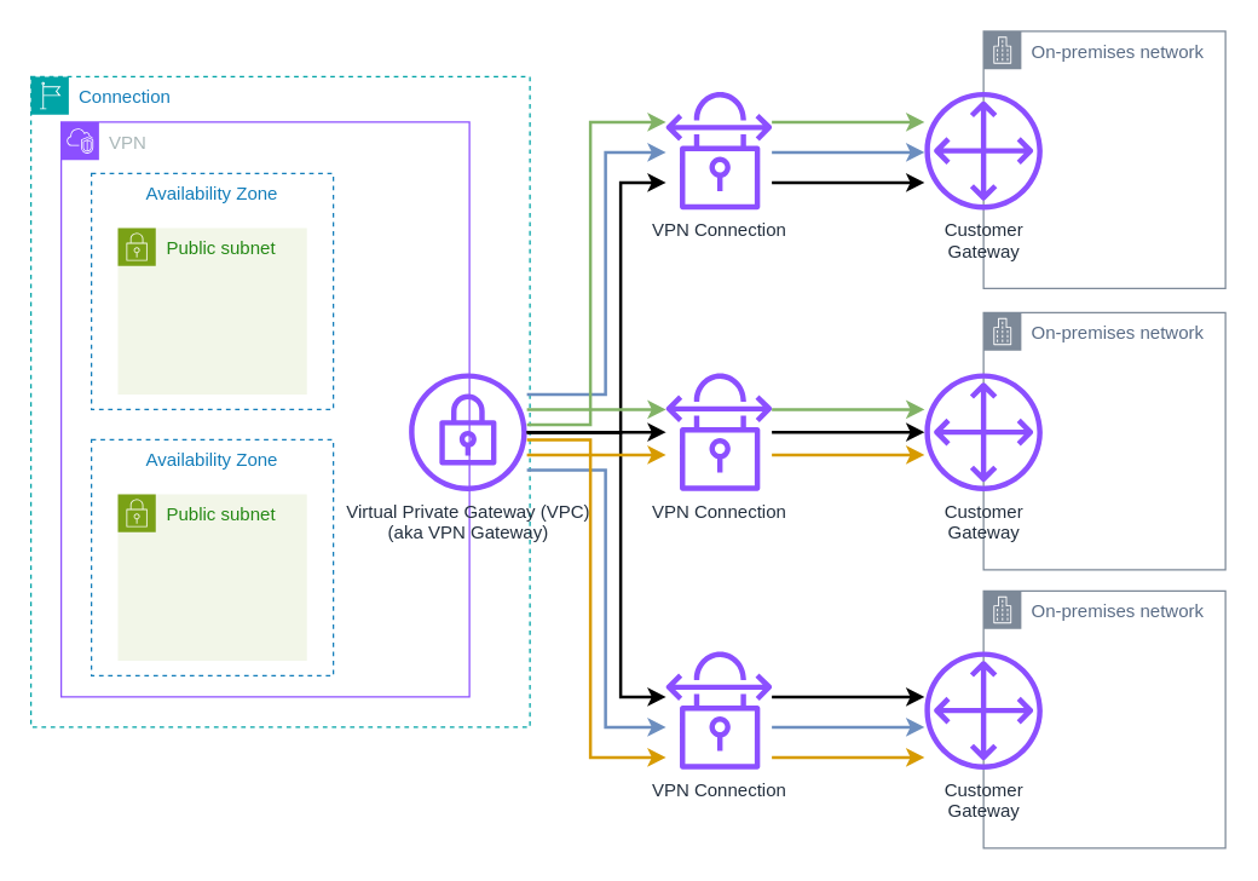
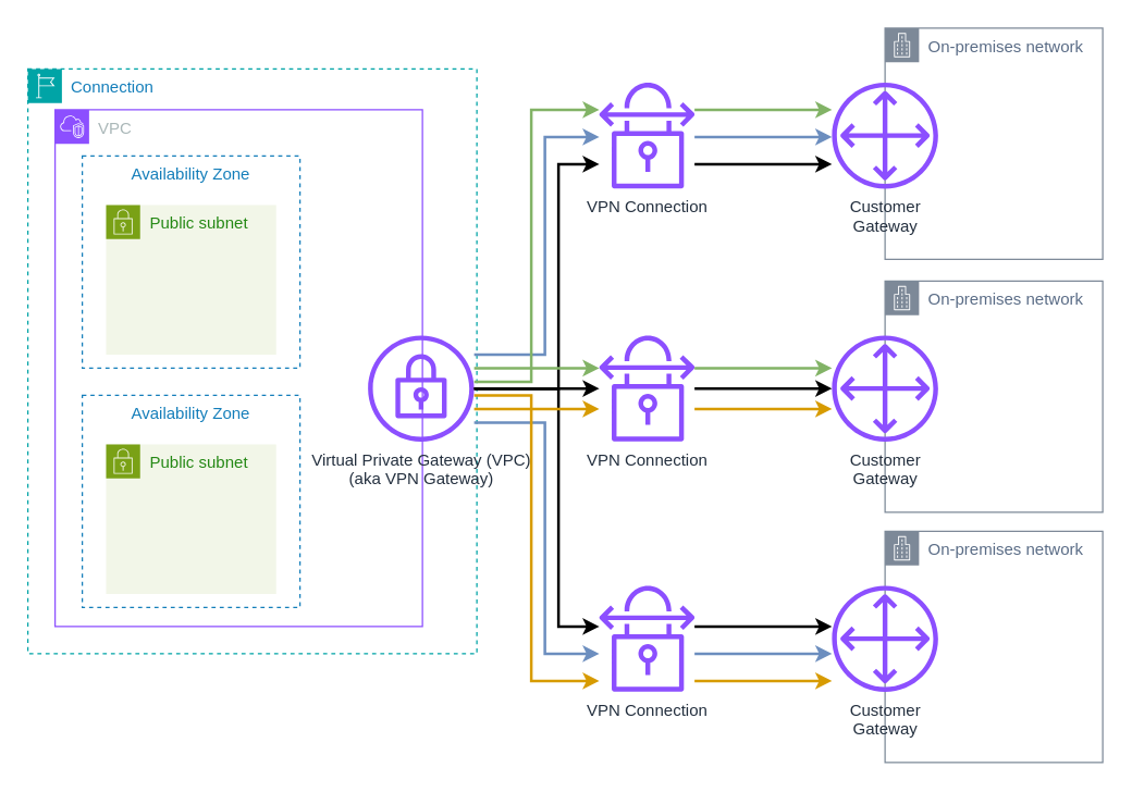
- <mxCell id="3" value="VPN" style="points=[[0,0],[0.25,0],[0.5,0],[0.75,0],[1,0],[1,0.25],[1,0.5],[1,0.75],[1,1],[0.75,1],[0.5,1],[0.25,1],[0,1],[0,0.75],[0,0.5],[0,0.25]];outlineConnect=0;gradientColor=none;html=1;whiteSpace=wrap;fontSize=12;fontStyle=0;container=1;pointerEvents=0;collapsible=0;recursiveResize=0;shape=mxgraph.aws4.group;grIcon=mxgraph.aws4.group_vpc2;strokeColor=#8C4FFF;fillColor=none;verticalAlign=top;align=left;spacingLeft=30;fontColor=#AAB7B8;dashed=0;" vertex="1" parent="2"><mxGeometry x="20" y="30" width="270" height="380" as="geometry" /></mxCell>
+ <mxCell id="3" value="VPC" style="points=[[0,0],[0.25,0],[0.5,0],[0.75,0],[1,0],[1,0.25],[1,0.5],[1,0.75],[1,1],[0.75,1],[0.5,1],[0.25,1],[0,1],[0,0.75],[0,0.5],[0,0.25]];outlineConnect=0;gradientColor=none;html=1;whiteSpace=wrap;fontSize=12;fontStyle=0;container=1;pointerEvents=0;collapsible=0;recursiveResize=0;shape=mxgraph.aws4.group;grIcon=mxgraph.aws4.group_vpc2;strokeColor=#8C4FFF;fillColor=none;verticalAlign=top;align=left;spacingLeft=30;fontColor=#AAB7B8;dashed=0;" vertex="1" parent="2"><mxGeometry x="20" y="30" width="270" height="380" as="geometry" /></mxCell>
